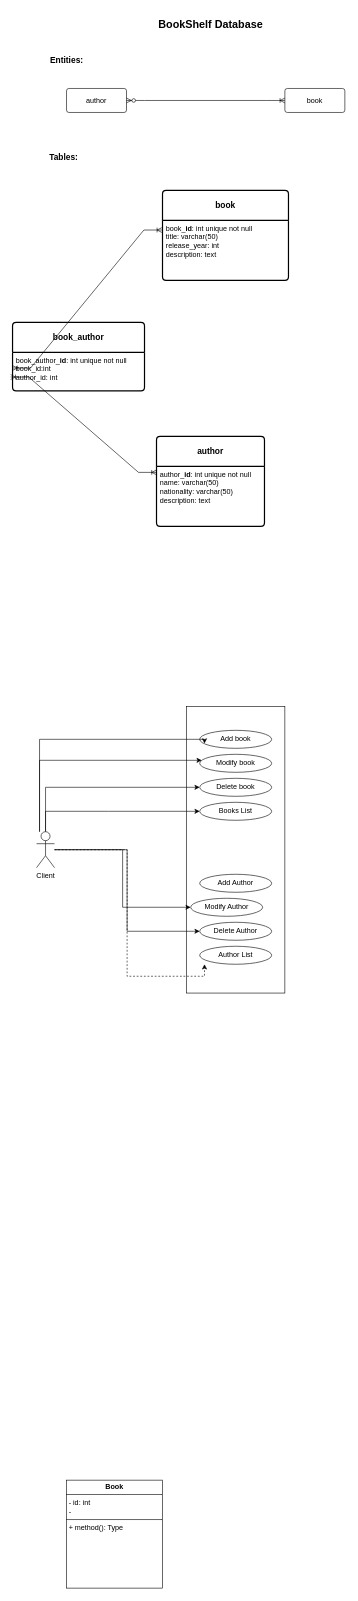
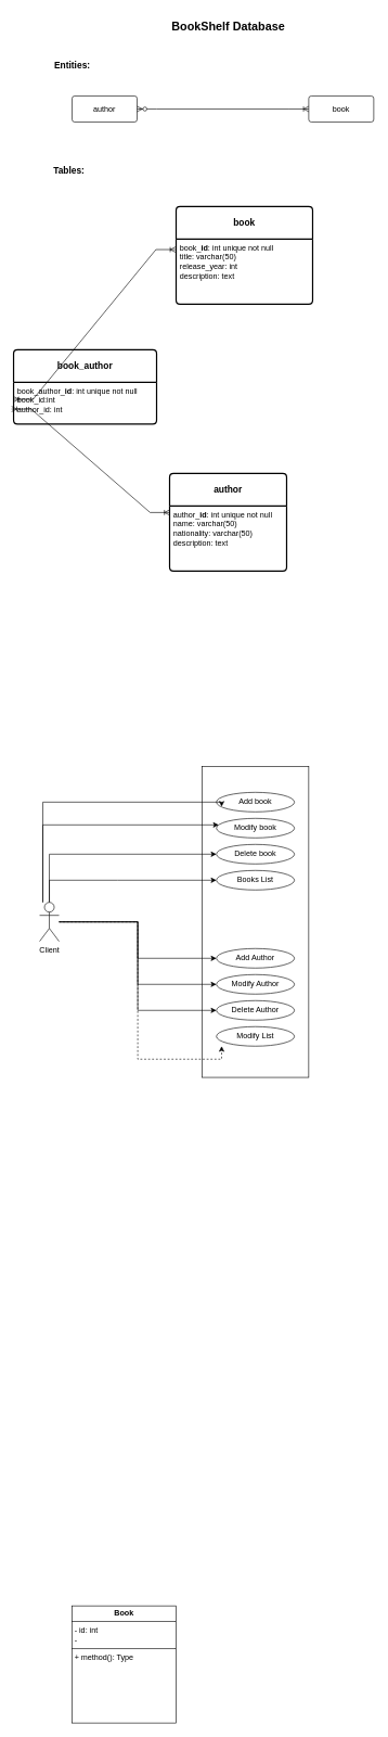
+ <mxCell id="16" style="edgeStyle=orthogonalEdgeStyle;rounded=0;orthogonalLoop=1;jettySize=auto;html=1;entryX=0;entryY=0.5;entryDx=0;entryDy=0;" edge="1" parent="1" source="17" target="8"><mxGeometry relative="1" as="geometry" /></mxCell>
- <mxCell id="7" value="Modify Author" style="ellipse;whiteSpace=wrap;html=1;" vertex="1" parent="1"><mxGeometry x="317" y="1497" width="120" height="30" as="geometry" /></mxCell>
+ <mxCell id="7" value="Modify Author" style="ellipse;whiteSpace=wrap;html=1;" vertex="1" parent="1"><mxGeometry x="332" y="1497" width="120" height="30" as="geometry" /></mxCell>
- <mxCell id="10" value="Author List" style="ellipse;whiteSpace=wrap;html=1;" vertex="1" parent="1"><mxGeometry x="332" y="1577" width="120" height="30" as="geometry" /></mxCell>
+ <mxCell id="10" value="Modify List" style="ellipse;whiteSpace=wrap;html=1;" vertex="1" parent="1"><mxGeometry x="332" y="1577" width="120" height="30" as="geometry" /></mxCell>
